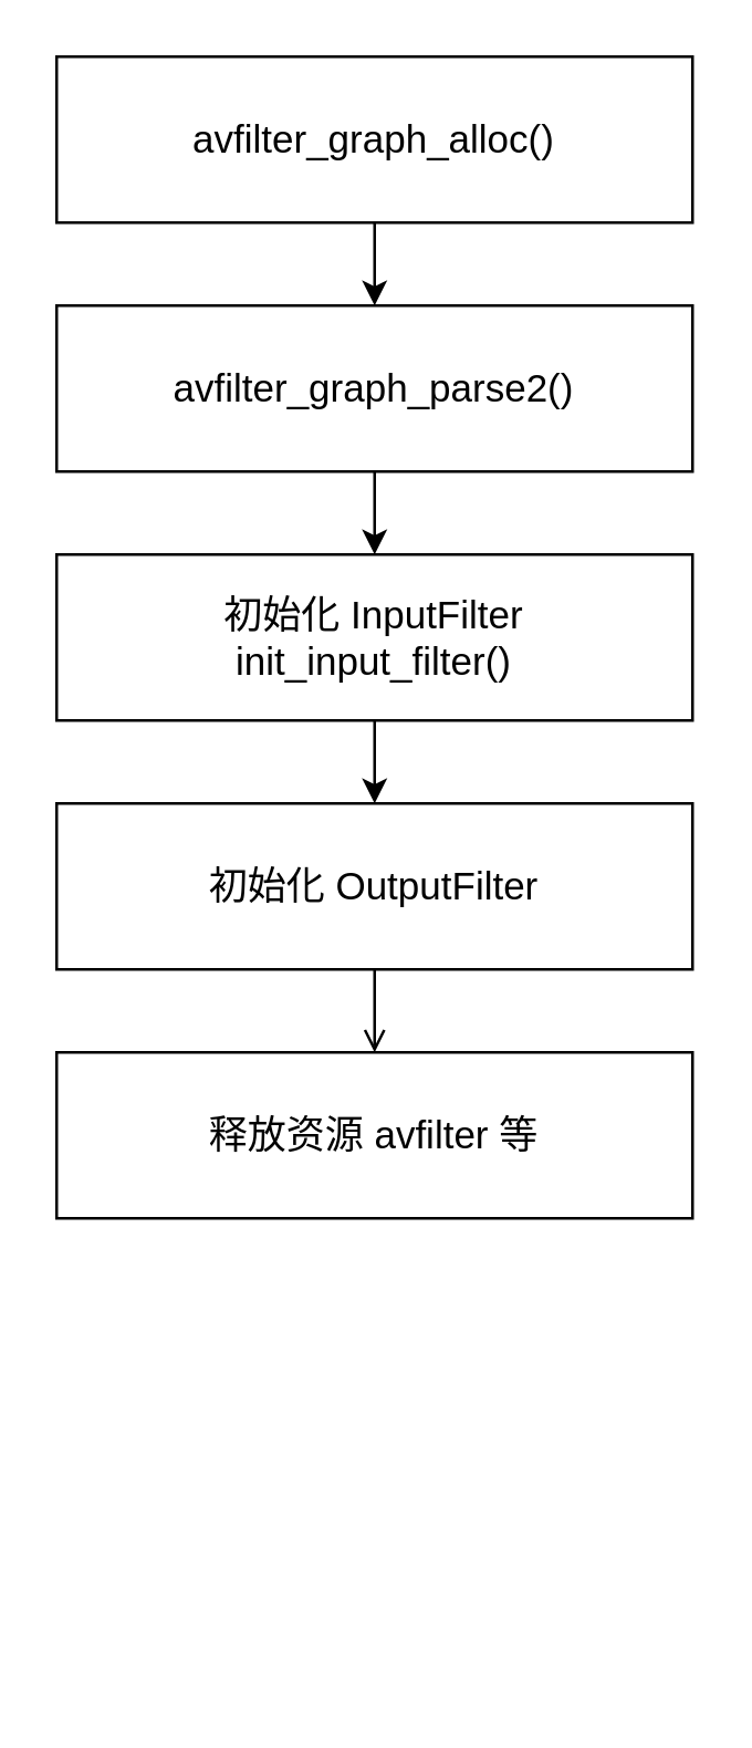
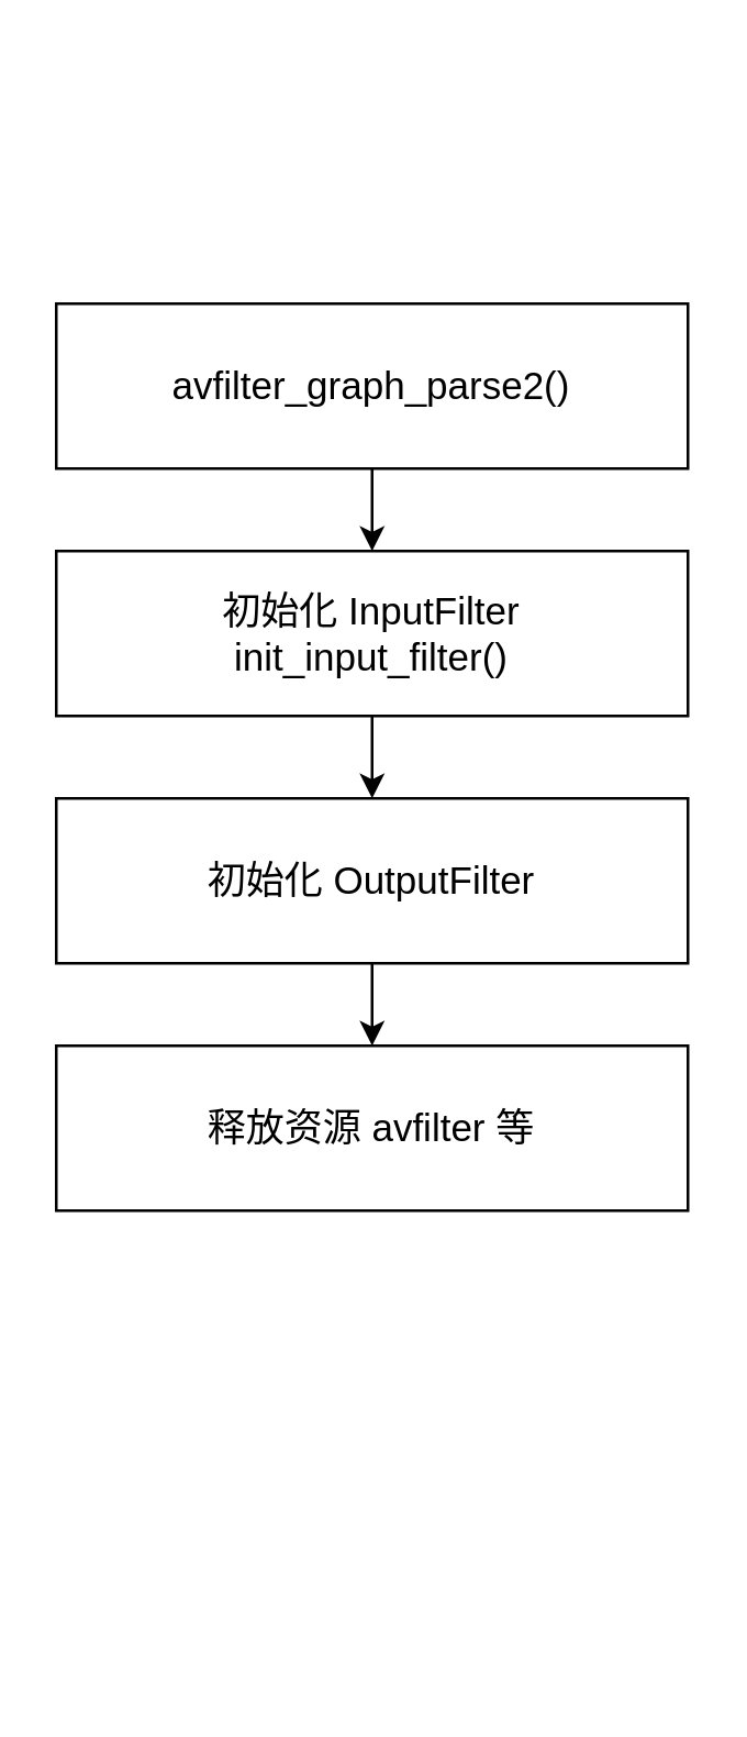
- <mxCell id="12" value="avfilter_graph_alloc()" style="rounded=0;whiteSpace=wrap;html=1;fontSize=14;" parent="1" vertex="1"><mxGeometry x="20" y="20" width="230" height="60" as="geometry" /></mxCell>
- <mxCell id="11" style="edgeStyle=orthogonalEdgeStyle;rounded=0;orthogonalLoop=1;jettySize=auto;html=1;" parent="1" source="12" target="6" edge="1"><mxGeometry relative="1" as="geometry" /></mxCell>
- <mxCell id="9" style="edgeStyle=orthogonalEdgeStyle;rounded=0;orthogonalLoop=1;jettySize=auto;html=1;endArrow=open;" parent="1" source="10" target="13" edge="1"><mxGeometry relative="1" as="geometry" /></mxCell>
+ <mxCell id="9" style="edgeStyle=orthogonalEdgeStyle;rounded=0;orthogonalLoop=1;jettySize=auto;html=1;" parent="1" source="10" target="13" edge="1"><mxGeometry relative="1" as="geometry" /></mxCell>
